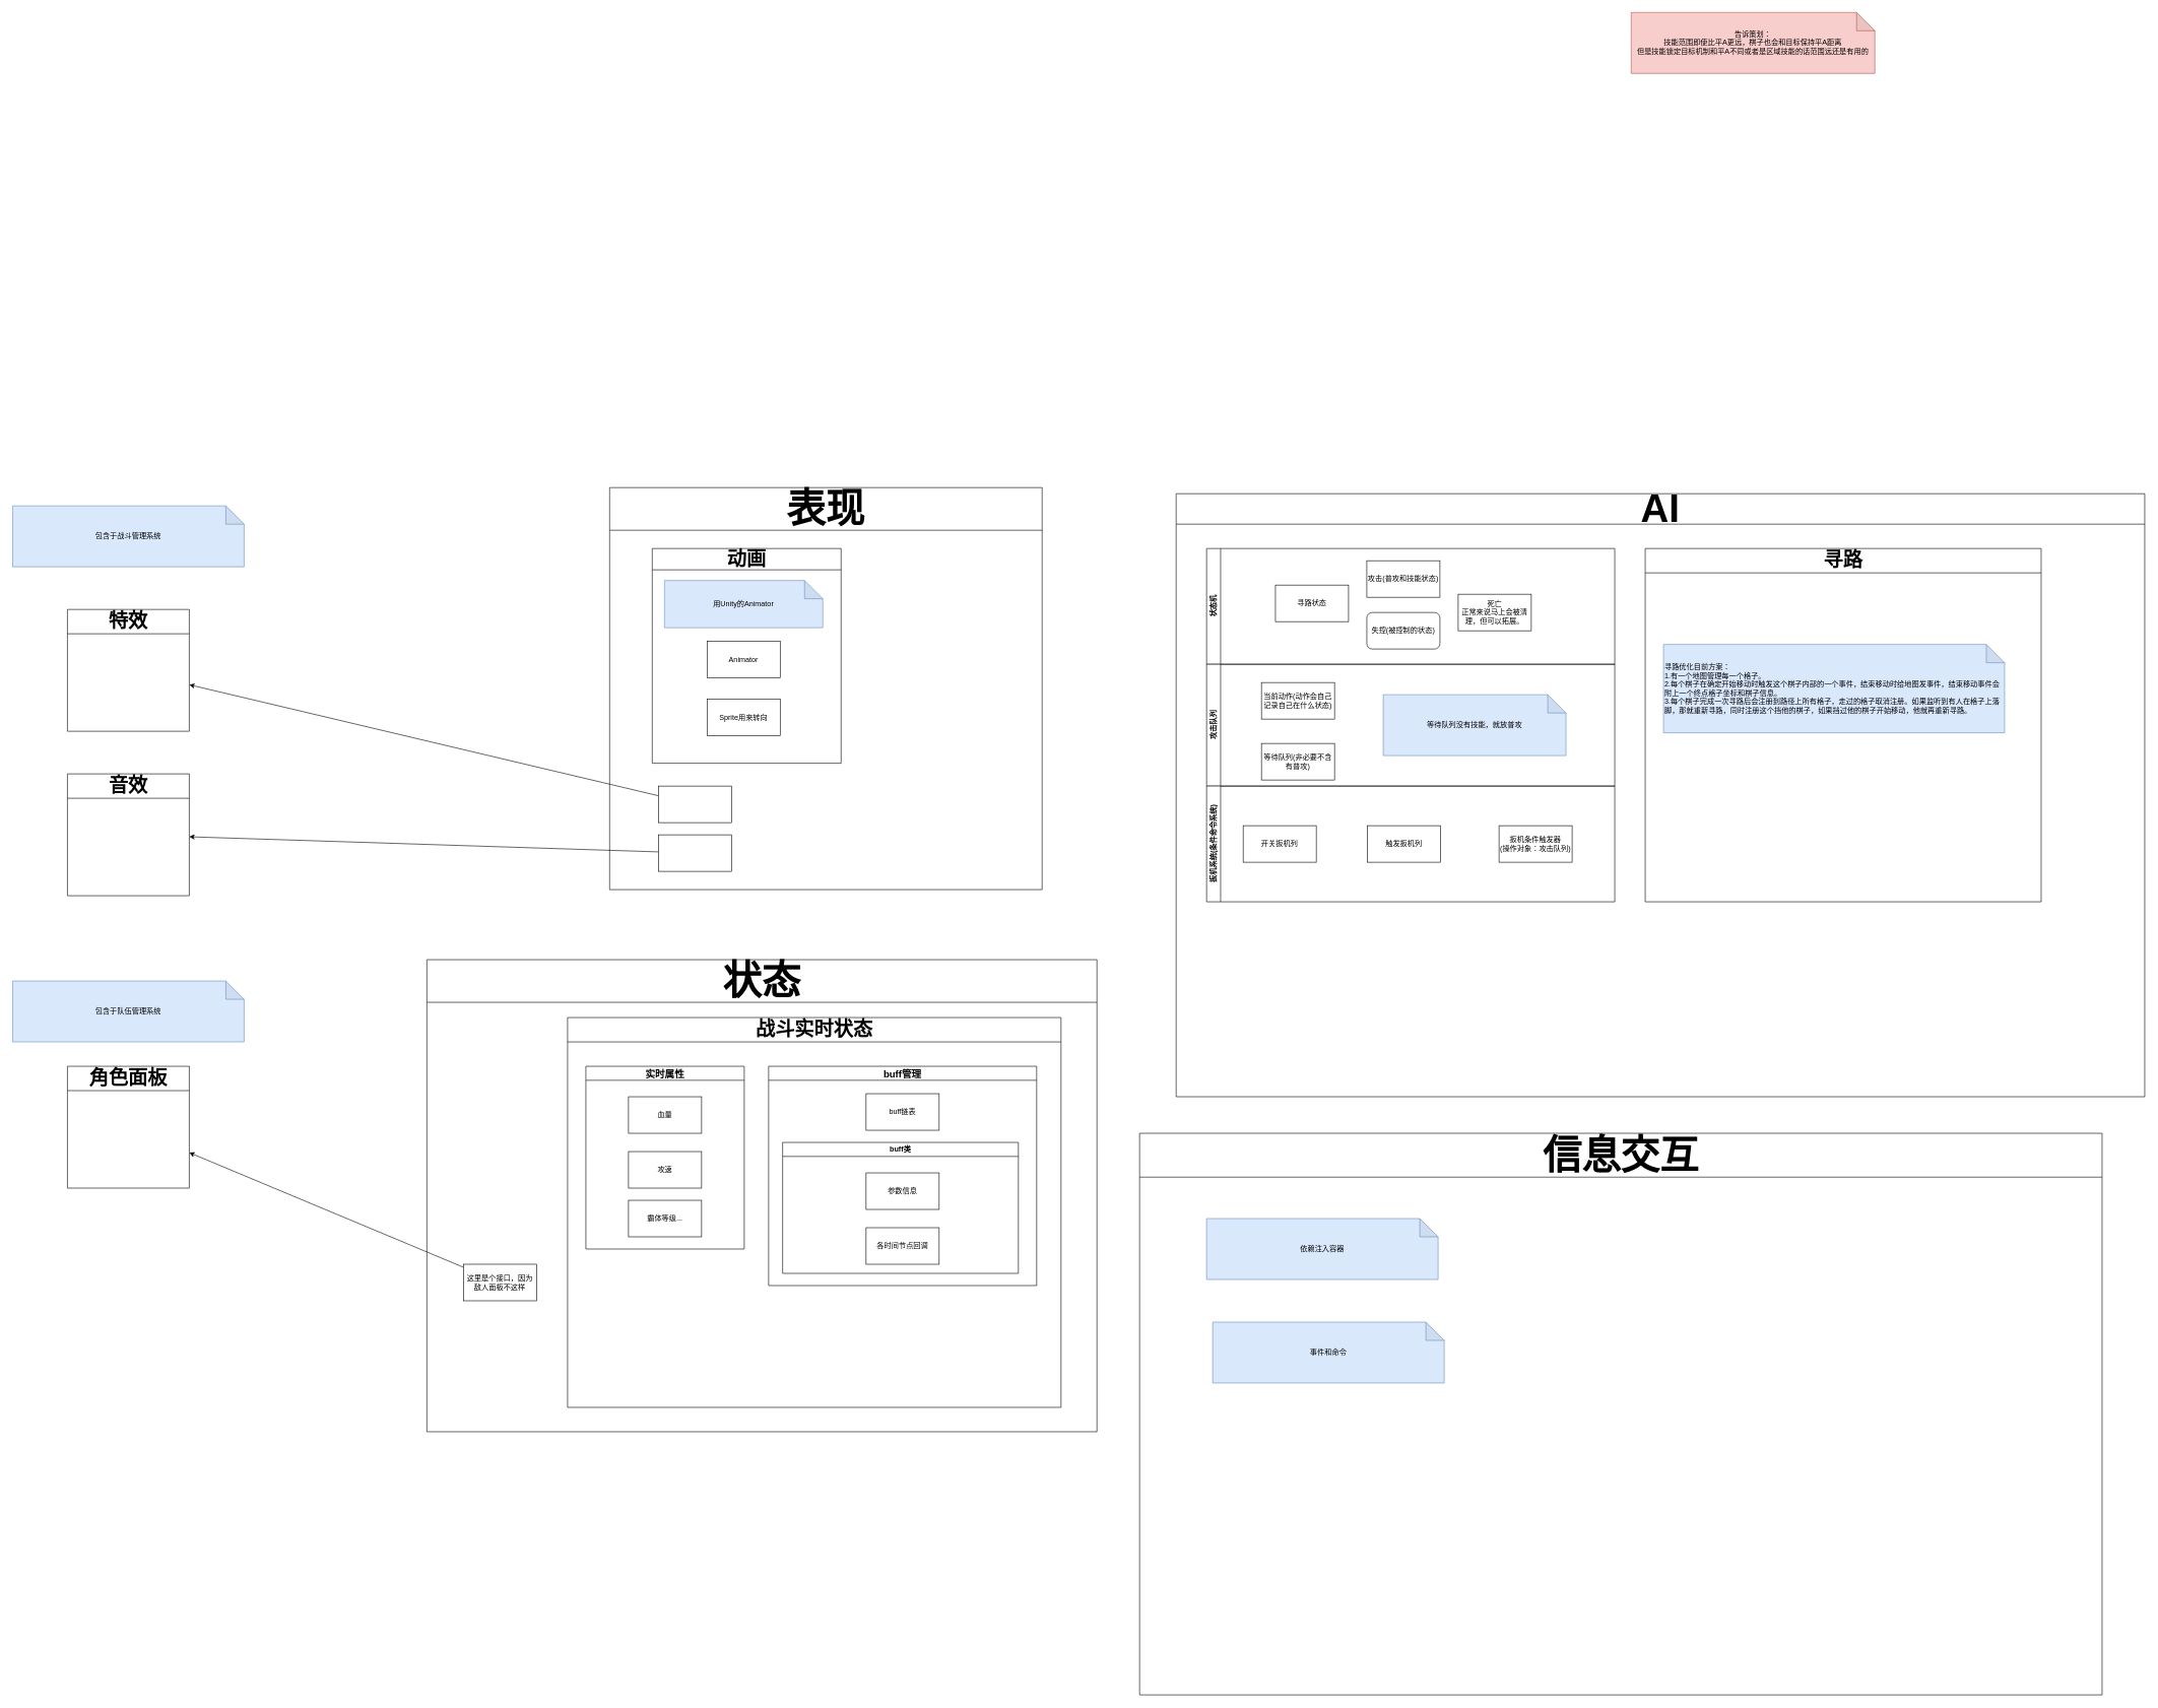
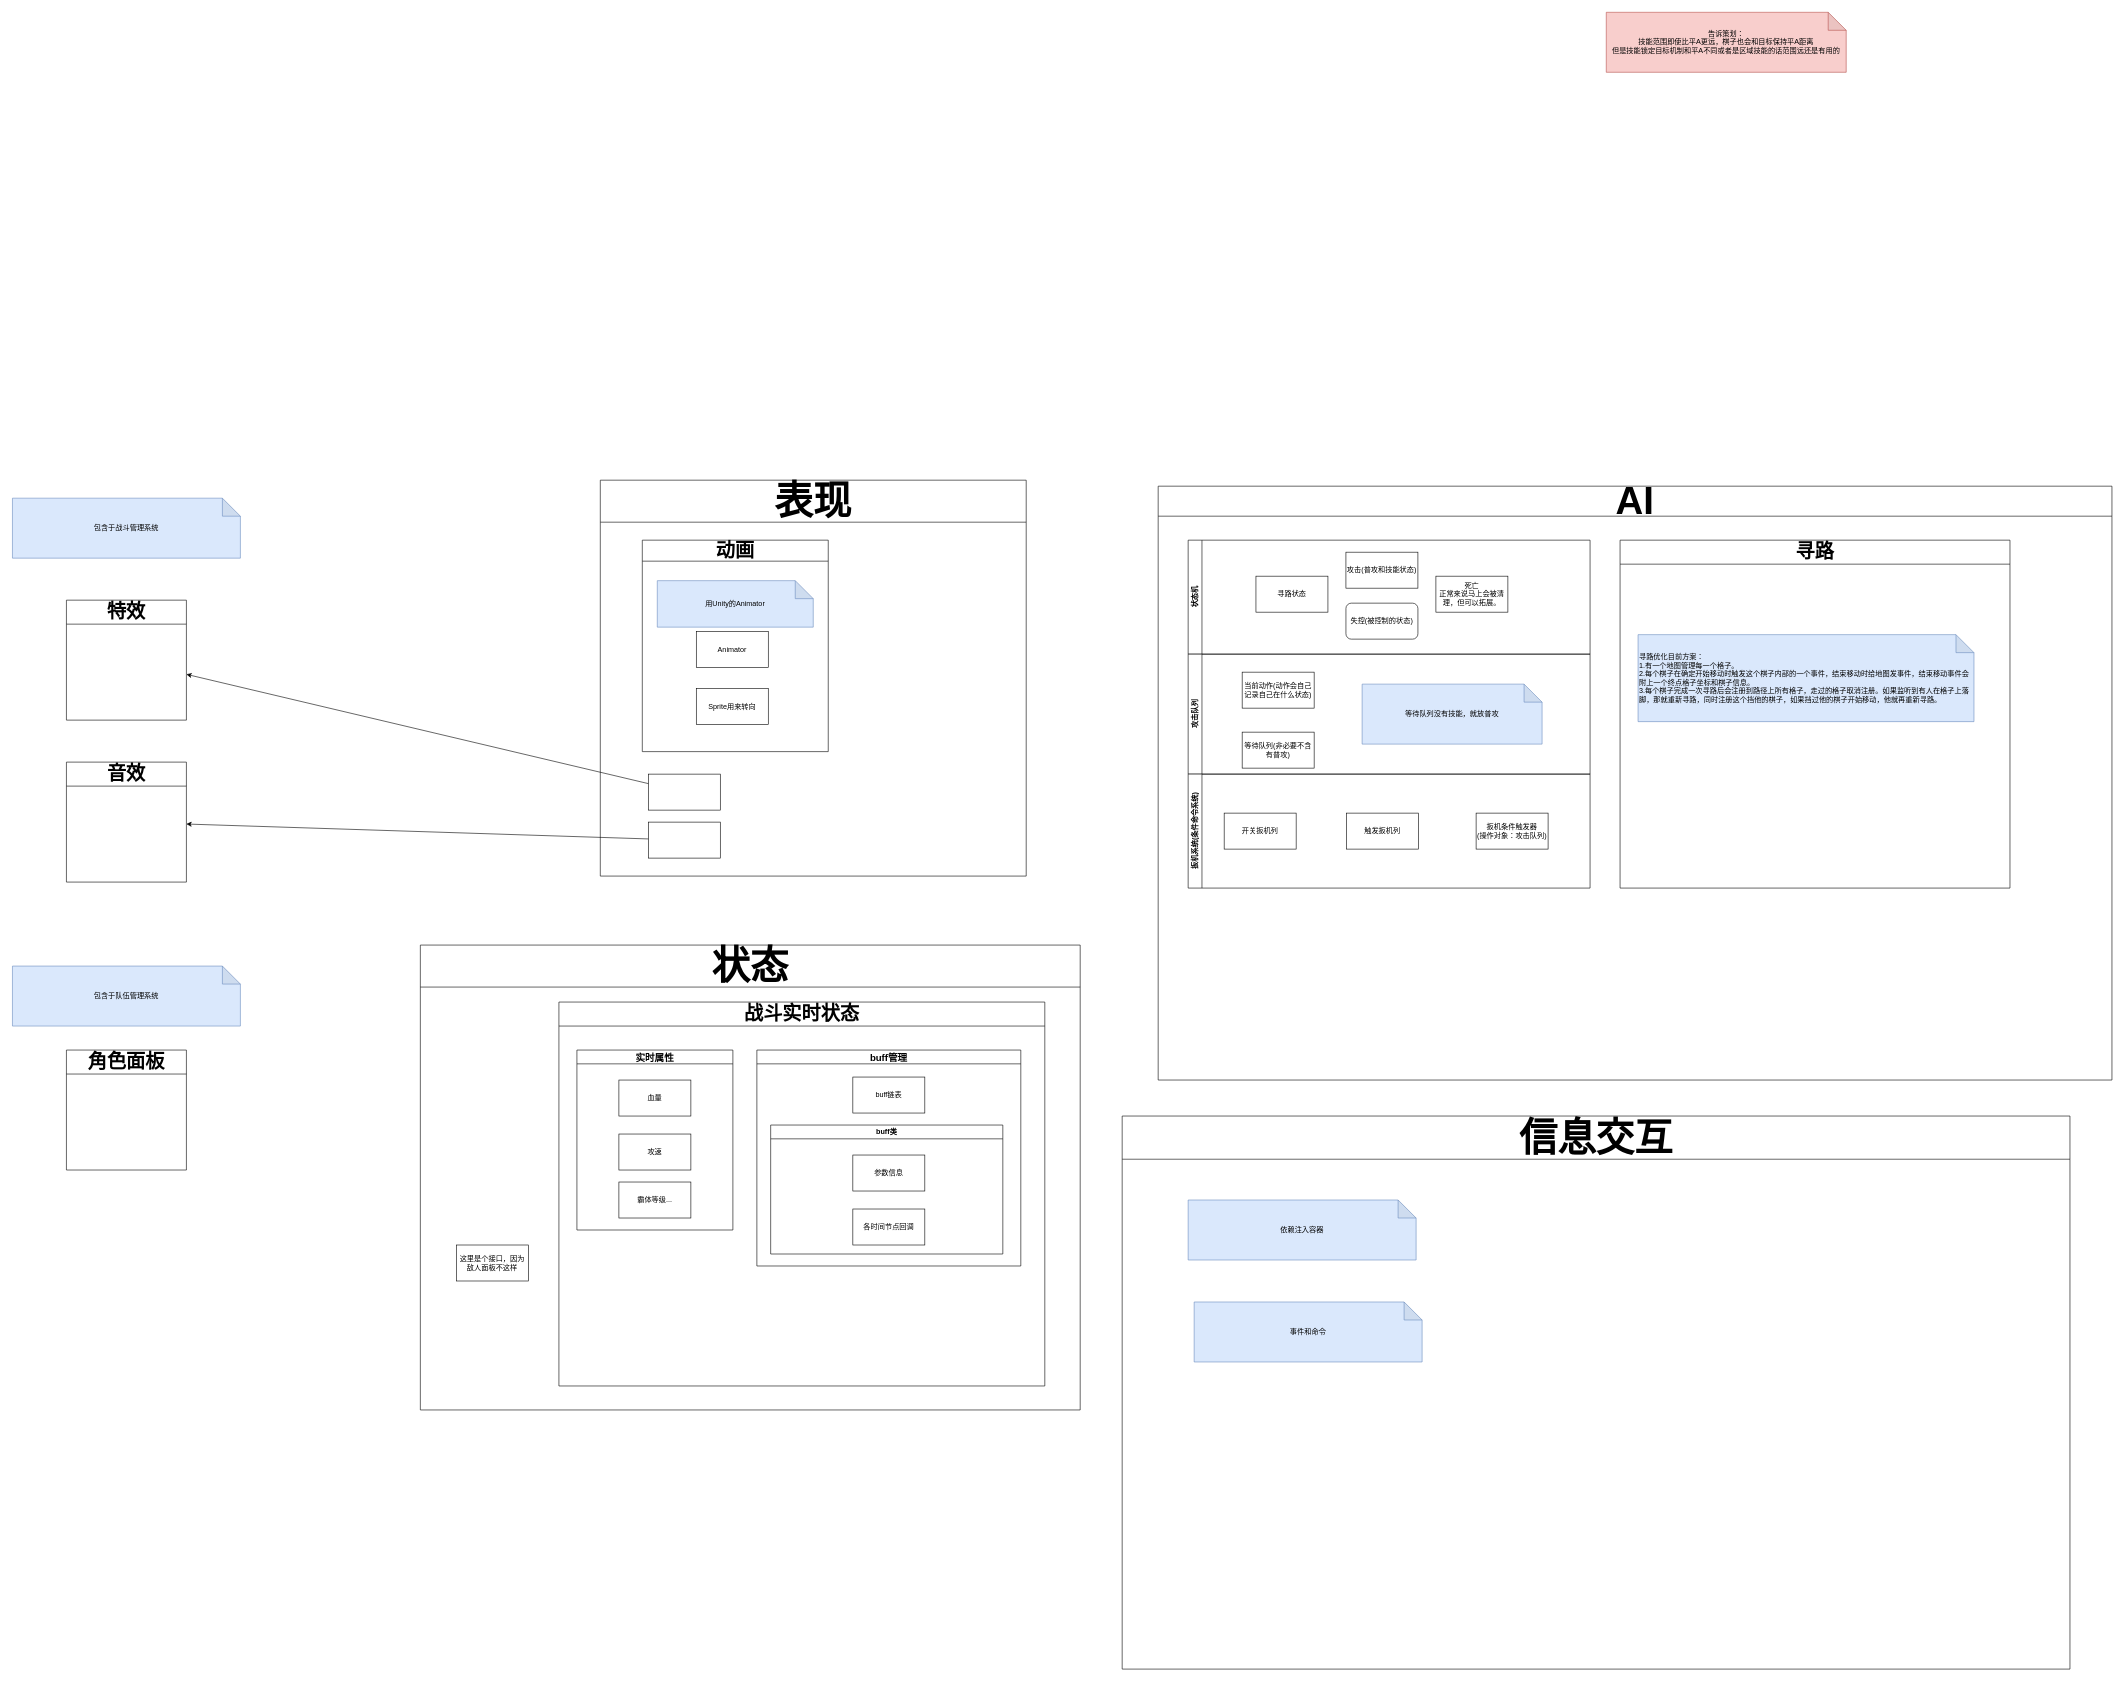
- <mxCell id="21" value="用Unity的Animator" style="shape=note;whiteSpace=wrap;html=1;backgroundOutline=1;darkOpacity=0.05;fillColor=#dae8fc;strokeColor=#6c8ebf;" vertex="1" parent="20"><mxGeometry x="20" y="52.5" width="260" height="77.5" as="geometry" /></mxCell>
+ <mxCell id="21" value="用Unity的Animator" style="shape=note;whiteSpace=wrap;html=1;backgroundOutline=1;darkOpacity=0.05;fillColor=#dae8fc;strokeColor=#6c8ebf;" vertex="1" parent="20"><mxGeometry x="25" y="67.5" width="260" height="77.5" as="geometry" /></mxCell>
- <mxCell id="8" value="死亡&lt;br&gt;正常来说马上会被清理，但可以拓展。" style="rounded=0;whiteSpace=wrap;html=1;" vertex="1" parent="4"><mxGeometry x="413" y="75" width="120" height="60" as="geometry" /></mxCell>
+ <mxCell id="8" value="死亡&lt;br&gt;正常来说马上会被清理，但可以拓展。" style="rounded=0;whiteSpace=wrap;html=1;" vertex="1" parent="4"><mxGeometry x="413" y="60" width="120" height="60" as="geometry" /></mxCell>
- <mxCell id="45" value="" style="endArrow=classic;html=1;rounded=0;" edge="1" parent="1" source="40" target="41"><mxGeometry width="50" height="50" relative="1" as="geometry"><mxPoint x="1090" y="1407" as="sourcePoint" /><mxPoint x="730" y="1386" as="targetPoint" /></mxGeometry></mxCell>
